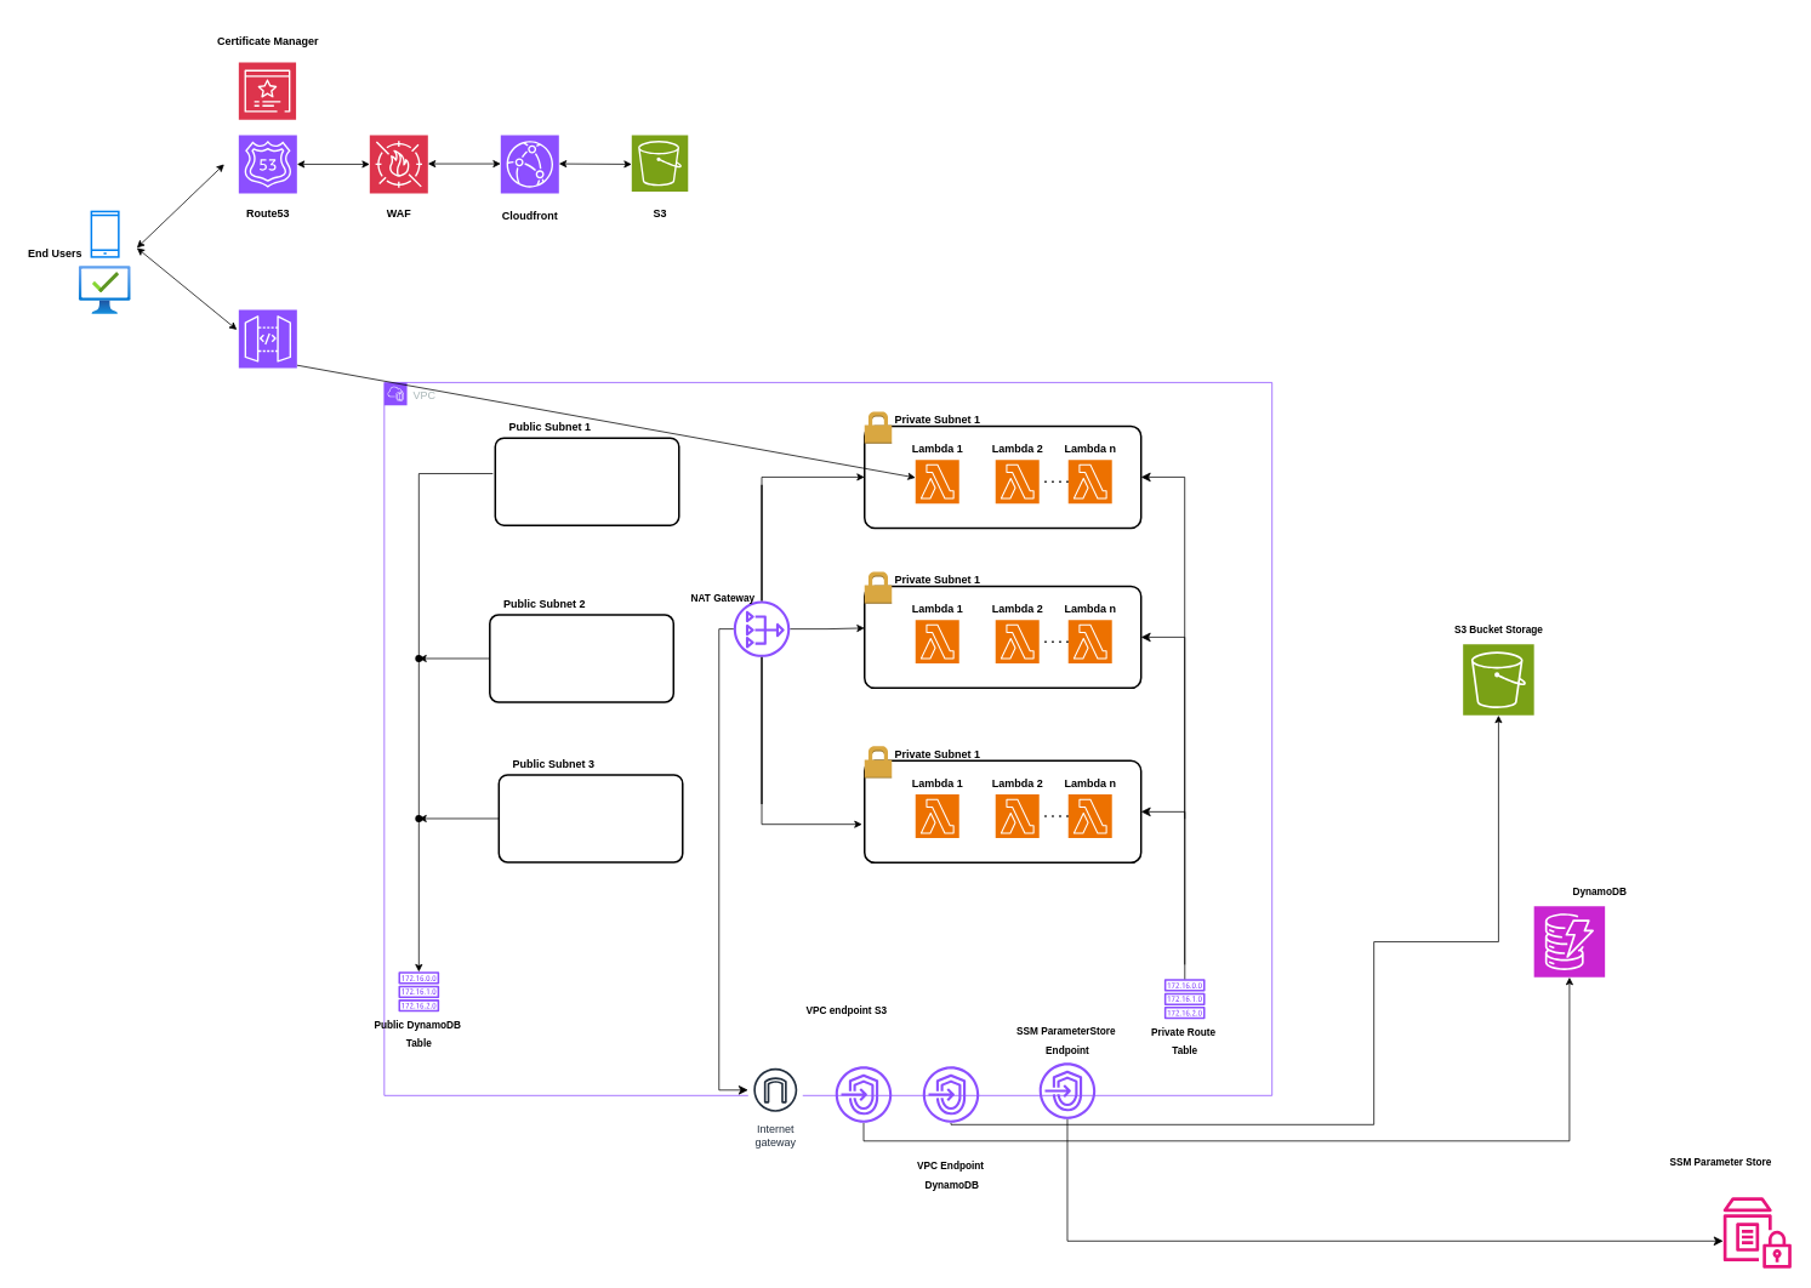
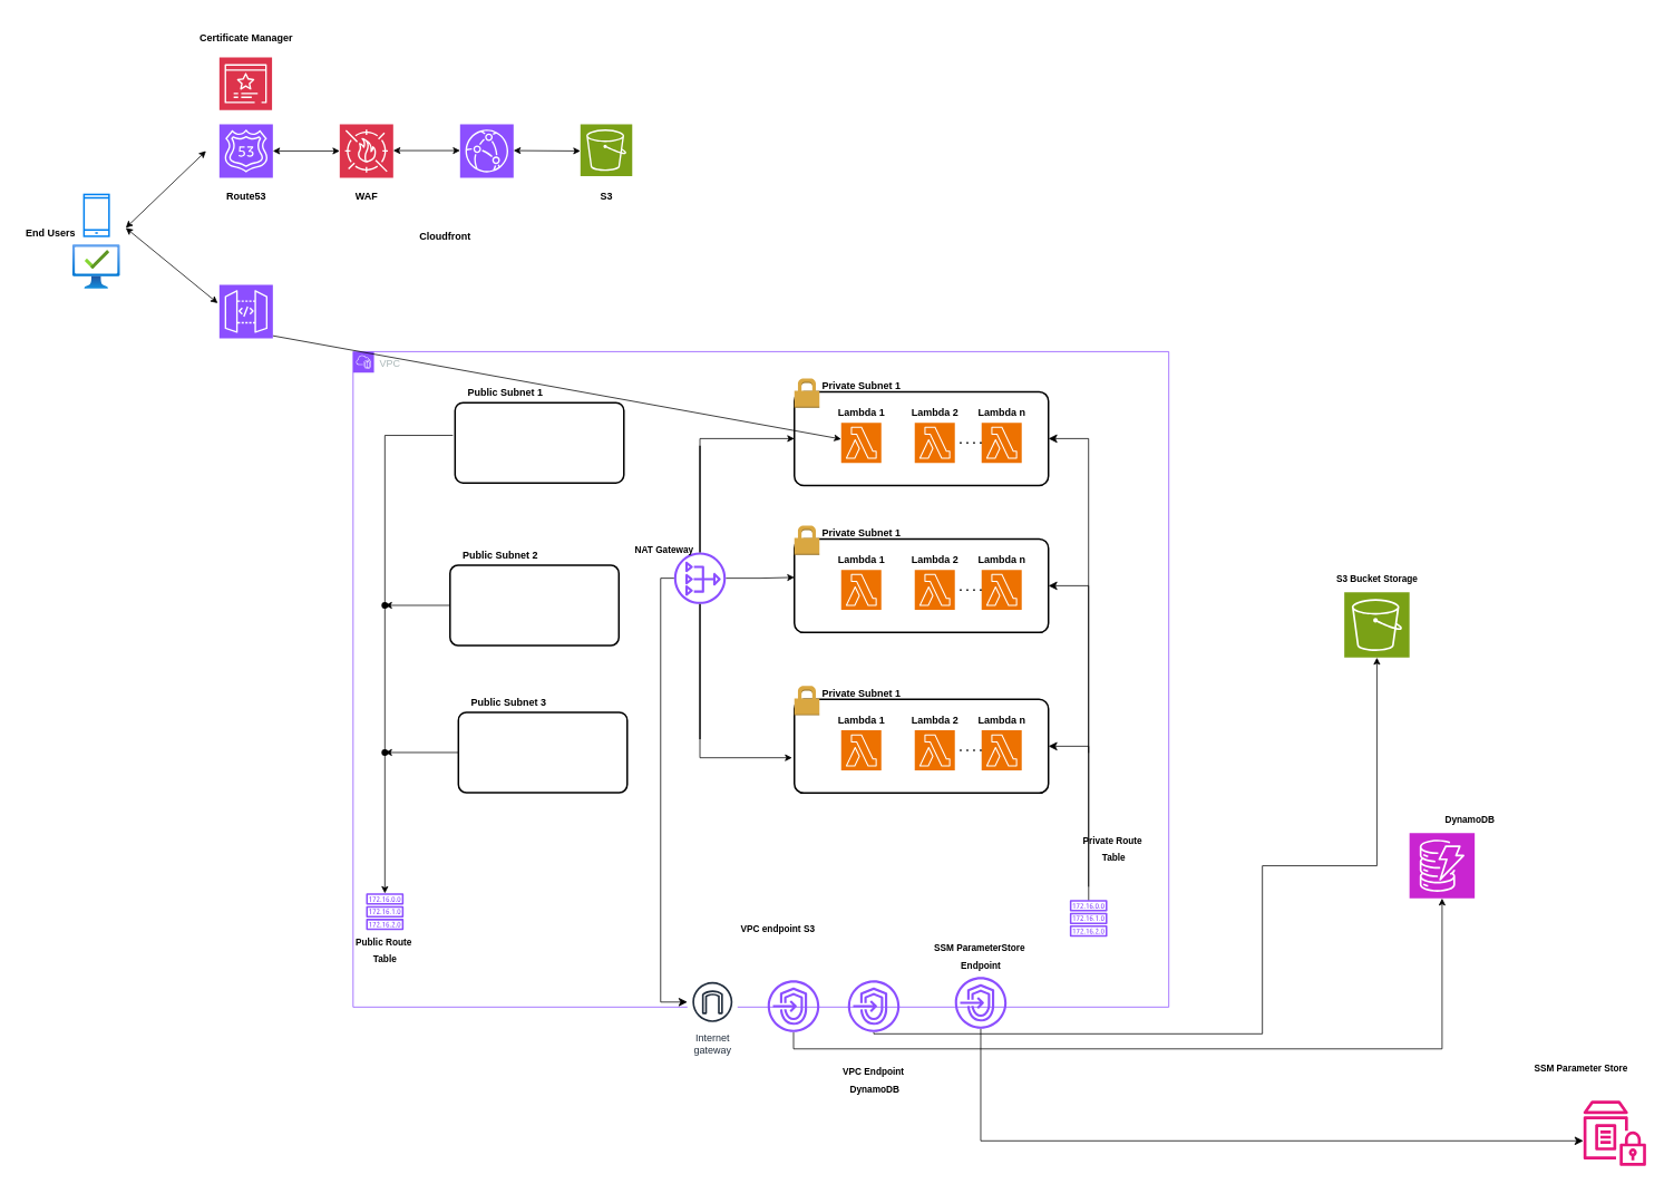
- <mxCell id="15" value="&lt;p style=&quot;line-height: 100%;&quot;&gt;&lt;b&gt;Cloudfront&lt;/b&gt;&lt;/p&gt;" style="text;html=1;align=center;verticalAlign=middle;resizable=0;points=[];autosize=1;strokeColor=none;fillColor=none;" vertex="1" parent="1"><mxGeometry x="534" y="212" width="96" height="48" as="geometry" /></mxCell>
+ <mxCell id="15" value="&lt;p style=&quot;line-height: 100%;&quot;&gt;&lt;b&gt;Cloudfront&lt;/b&gt;&lt;/p&gt;" style="text;html=1;align=center;verticalAlign=middle;resizable=0;points=[];autosize=1;strokeColor=none;fillColor=none;" vertex="1" parent="1"><mxGeometry x="484" y="257" width="96" height="48" as="geometry" /></mxCell>
- <mxCell id="63" value="&lt;p style=&quot;line-height: 100%; font-size: 11px;&quot;&gt;&lt;b style=&quot;font-size: 11px;&quot;&gt;Public&lt;/b&gt;&lt;b style=&quot;background-color: initial;&quot;&gt;&amp;nbsp;DynamoDB&amp;nbsp;&lt;/b&gt;&lt;/p&gt;&lt;p style=&quot;line-height: 60%; font-size: 11px;&quot;&gt;&lt;b style=&quot;font-size: 11px;&quot;&gt;Table&lt;/b&gt;&lt;/p&gt;" style="text;html=1;align=center;verticalAlign=middle;resizable=0;points=[];autosize=1;strokeColor=none;fillColor=none;spacing=-6;spacingRight=0;fontSize=11;" vertex="1" parent="20"><mxGeometry x="-2" y="692" width="80" height="48" as="geometry" /></mxCell>
+ <mxCell id="63" value="&lt;p style=&quot;line-height: 100%; font-size: 11px;&quot;&gt;&lt;b style=&quot;font-size: 11px;&quot;&gt;Public&lt;/b&gt;&lt;b style=&quot;background-color: initial;&quot;&gt;&amp;nbsp;Route&amp;nbsp;&lt;/b&gt;&lt;/p&gt;&lt;p style=&quot;line-height: 60%; font-size: 11px;&quot;&gt;&lt;b style=&quot;font-size: 11px;&quot;&gt;Table&lt;/b&gt;&lt;/p&gt;" style="text;html=1;align=center;verticalAlign=middle;resizable=0;points=[];autosize=1;strokeColor=none;fillColor=none;spacing=-6;spacingRight=0;fontSize=11;" vertex="1" parent="20"><mxGeometry x="-2" y="692" width="80" height="48" as="geometry" /></mxCell>
- <mxCell id="33" value="&lt;p style=&quot;line-height: 100%; font-size: 11px;&quot;&gt;&lt;b style=&quot;font-size: 11px;&quot;&gt;Private&lt;/b&gt;&lt;b style=&quot;background-color: initial; font-size: 11px;&quot;&gt;&amp;nbsp;Route&amp;nbsp;&lt;/b&gt;&lt;/p&gt;&lt;p style=&quot;line-height: 60%; font-size: 11px;&quot;&gt;&lt;b style=&quot;font-size: 11px;&quot;&gt;Table&lt;/b&gt;&lt;/p&gt;" style="text;html=1;align=center;verticalAlign=middle;resizable=0;points=[];autosize=1;strokeColor=none;fillColor=none;spacing=-6;spacingRight=0;fontSize=11;" vertex="1" parent="20"><mxGeometry x="832" y="700" width="96" height="48" as="geometry" /></mxCell>
+ <mxCell id="33" value="&lt;p style=&quot;line-height: 100%; font-size: 11px;&quot;&gt;&lt;b style=&quot;font-size: 11px;&quot;&gt;Private&lt;/b&gt;&lt;b style=&quot;background-color: initial; font-size: 11px;&quot;&gt;&amp;nbsp;Route&amp;nbsp;&lt;/b&gt;&lt;/p&gt;&lt;p style=&quot;line-height: 60%; font-size: 11px;&quot;&gt;&lt;b style=&quot;font-size: 11px;&quot;&gt;Table&lt;/b&gt;&lt;/p&gt;" style="text;html=1;align=center;verticalAlign=middle;resizable=0;points=[];autosize=1;strokeColor=none;fillColor=none;spacing=-6;spacingRight=0;fontSize=11;" vertex="1" parent="20"><mxGeometry x="862" y="570" width="96" height="48" as="geometry" /></mxCell>
